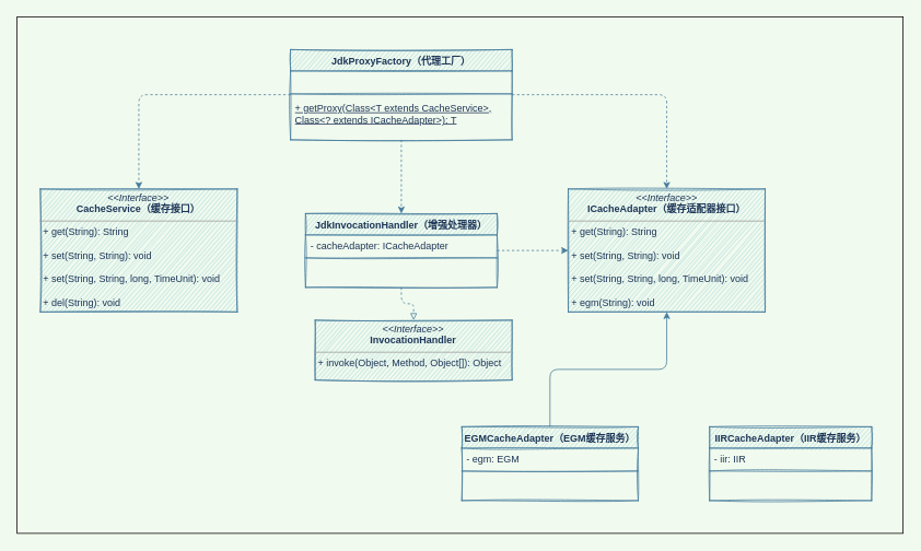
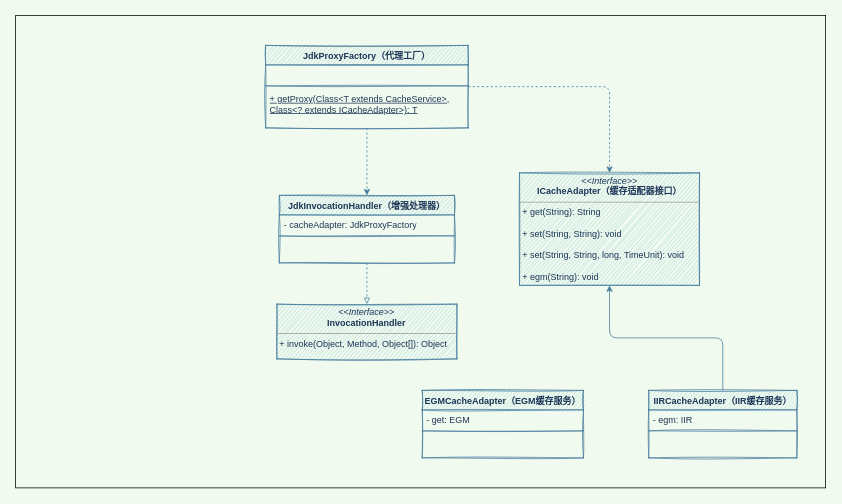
- <mxCell id="23" style="edgeStyle=orthogonalEdgeStyle;curved=0;rounded=1;sketch=0;orthogonalLoop=1;jettySize=auto;html=1;dashed=1;fontColor=#1D3557;endArrow=classic;endFill=1;strokeColor=#457B9D;fillColor=#A8DADC;" edge="1" parent="1" source="25" target="3"><mxGeometry relative="1" as="geometry" /></mxCell>
- <mxCell id="18" value="- cacheAdapter: ICacheAdapter" style="text;strokeColor=none;fillColor=none;align=left;verticalAlign=top;spacingLeft=4;spacingRight=4;overflow=hidden;rotatable=0;points=[[0,0.5],[1,0.5]];portConstraint=eastwest;fontSize=12;html=1;sketch=1;fontColor=#1D3557;" vertex="1" parent="17"><mxGeometry y="26" width="233.5" height="24" as="geometry" /></mxCell>
+ <mxCell id="18" value="- cacheAdapter: JdkProxyFactory" style="text;strokeColor=none;fillColor=none;align=left;verticalAlign=top;spacingLeft=4;spacingRight=4;overflow=hidden;rotatable=0;points=[[0,0.5],[1,0.5]];portConstraint=eastwest;fontSize=12;html=1;sketch=1;fontColor=#1D3557;" vertex="1" parent="17"><mxGeometry y="26" width="233.5" height="24" as="geometry" /></mxCell>
- <mxCell id="3" value="&lt;p style=&quot;margin: 4px 0px 0px ; text-align: center ; line-height: 1.2&quot;&gt;&lt;i&gt;&amp;lt;&amp;lt;Interface&amp;gt;&amp;gt;&lt;/i&gt;&lt;br&gt;&lt;b&gt;CacheService（缓存接口）&lt;/b&gt;&lt;/p&gt;&lt;hr size=&quot;1&quot;&gt;&lt;p style=&quot;margin: 0px 0px 0px 4px&quot;&gt;&lt;font style=&quot;font-size: 12px&quot;&gt;+ get(String): String&lt;/font&gt;&lt;/p&gt;&lt;p style=&quot;margin: 0px 0px 0px 4px&quot;&gt;&lt;font style=&quot;font-size: 12px&quot;&gt;&lt;br&gt;&lt;/font&gt;&lt;/p&gt;&lt;p style=&quot;margin: 0px 0px 0px 4px&quot;&gt;&lt;font style=&quot;font-size: 12px&quot;&gt;+ set(String, String): void&lt;/font&gt;&lt;/p&gt;&lt;p style=&quot;margin: 0px 0px 0px 4px&quot;&gt;&lt;font style=&quot;font-size: 12px&quot;&gt;&lt;br&gt;&lt;/font&gt;&lt;/p&gt;&lt;p style=&quot;margin: 0px 0px 0px 4px&quot;&gt;&lt;font style=&quot;font-size: 12px&quot;&gt;+ set(String, String, long, TimeUnit): void&lt;/font&gt;&lt;/p&gt;&lt;p style=&quot;margin: 0px 0px 0px 4px&quot;&gt;&lt;font style=&quot;font-size: 12px&quot;&gt;&lt;br&gt;&lt;/font&gt;&lt;/p&gt;&lt;p style=&quot;margin: 0px 0px 0px 4px&quot;&gt;&lt;font style=&quot;font-size: 12px&quot;&gt;+ del(String): void&lt;/font&gt;&lt;/p&gt;" style="verticalAlign=top;align=left;overflow=fill;fontSize=12;fontFamily=Helvetica;html=1;sketch=1;shadow=0;glass=0;rounded=0;fillColor=#A8DADC;strokeColor=#457B9D;fontColor=#1D3557;" vertex="1" parent="1"><mxGeometry x="48.38" y="230" width="240" height="150" as="geometry" /></mxCell>
- <mxCell id="16" style="edgeStyle=orthogonalEdgeStyle;curved=0;rounded=1;sketch=0;orthogonalLoop=1;jettySize=auto;html=1;fontColor=#1D3557;endArrow=classic;endFill=1;strokeColor=#457B9D;fillColor=#A8DADC;dashed=1;" edge="1" parent="1" source="17" target="4"><mxGeometry relative="1" as="geometry" /></mxCell>
- <mxCell id="21" value="&lt;p style=&quot;margin: 4px 0px 0px ; text-align: center ; line-height: 1.2&quot;&gt;&lt;i&gt;&amp;lt;&amp;lt;Interface&amp;gt;&amp;gt;&lt;/i&gt;&lt;br&gt;&lt;b&gt;InvocationHandler&lt;/b&gt;&lt;/p&gt;&lt;hr size=&quot;1&quot;&gt;&lt;p style=&quot;margin: 0px 0px 0px 4px&quot;&gt;+ invoke(Object, Method, Object[]): Object&lt;/p&gt;" style="verticalAlign=top;align=left;overflow=fill;fontSize=12;fontFamily=Helvetica;html=1;sketch=1;shadow=0;glass=0;rounded=0;fillColor=#A8DADC;strokeColor=#457B9D;fontColor=#1D3557;" vertex="1" parent="1"><mxGeometry x="383.38" y="390" width="240" height="73" as="geometry" /></mxCell>
+ <mxCell id="21" value="&lt;p style=&quot;margin: 4px 0px 0px ; text-align: center ; line-height: 1.2&quot;&gt;&lt;i&gt;&amp;lt;&amp;lt;Interface&amp;gt;&amp;gt;&lt;/i&gt;&lt;br&gt;&lt;b&gt;InvocationHandler&lt;/b&gt;&lt;/p&gt;&lt;hr size=&quot;1&quot;&gt;&lt;p style=&quot;margin: 0px 0px 0px 4px&quot;&gt;+ invoke(Object, Method, Object[]): Object&lt;/p&gt;" style="verticalAlign=top;align=left;overflow=fill;fontSize=12;fontFamily=Helvetica;html=1;sketch=1;shadow=0;glass=0;rounded=0;fillColor=#A8DADC;strokeColor=#457B9D;fontColor=#1D3557;" vertex="1" parent="1"><mxGeometry x="368.38" y="405" width="240" height="73" as="geometry" /></mxCell>
- <mxCell id="5" style="edgeStyle=orthogonalEdgeStyle;curved=0;rounded=1;sketch=0;orthogonalLoop=1;jettySize=auto;html=1;fontColor=#1D3557;strokeColor=#457B9D;fillColor=#A8DADC;" edge="1" parent="1" source="6" target="4"><mxGeometry relative="1" as="geometry" /></mxCell>
+ <mxCell id="10" style="edgeStyle=orthogonalEdgeStyle;curved=0;rounded=1;sketch=0;orthogonalLoop=1;jettySize=auto;html=1;entryX=0.5;entryY=1;entryDx=0;entryDy=0;fontColor=#1D3557;strokeColor=#457B9D;fillColor=#A8DADC;" edge="1" parent="1" source="11" target="4"><mxGeometry relative="1" as="geometry" /></mxCell>
- <mxCell id="7" value="- egm: EGM" style="text;strokeColor=none;fillColor=none;align=left;verticalAlign=top;spacingLeft=4;spacingRight=4;overflow=hidden;rotatable=0;points=[[0,0.5],[1,0.5]];portConstraint=eastwest;fontSize=12;html=1;sketch=1;fontColor=#1D3557;" vertex="1" parent="6"><mxGeometry y="26" width="215" height="24" as="geometry" /></mxCell>
+ <mxCell id="7" value="- get: EGM" style="text;strokeColor=none;fillColor=none;align=left;verticalAlign=top;spacingLeft=4;spacingRight=4;overflow=hidden;rotatable=0;points=[[0,0.5],[1,0.5]];portConstraint=eastwest;fontSize=12;html=1;sketch=1;fontColor=#1D3557;" vertex="1" parent="6"><mxGeometry y="26" width="215" height="24" as="geometry" /></mxCell>
- <mxCell id="12" value="- iir: IIR" style="text;strokeColor=none;fillColor=none;align=left;verticalAlign=top;spacingLeft=4;spacingRight=4;overflow=hidden;rotatable=0;points=[[0,0.5],[1,0.5]];portConstraint=eastwest;fontSize=12;html=1;sketch=1;fontColor=#1D3557;" vertex="1" parent="11"><mxGeometry y="26" width="197.5" height="24" as="geometry" /></mxCell>
+ <mxCell id="12" value="- egm: IIR" style="text;strokeColor=none;fillColor=none;align=left;verticalAlign=top;spacingLeft=4;spacingRight=4;overflow=hidden;rotatable=0;points=[[0,0.5],[1,0.5]];portConstraint=eastwest;fontSize=12;html=1;sketch=1;fontColor=#1D3557;" vertex="1" parent="11"><mxGeometry y="26" width="197.5" height="24" as="geometry" /></mxCell>
